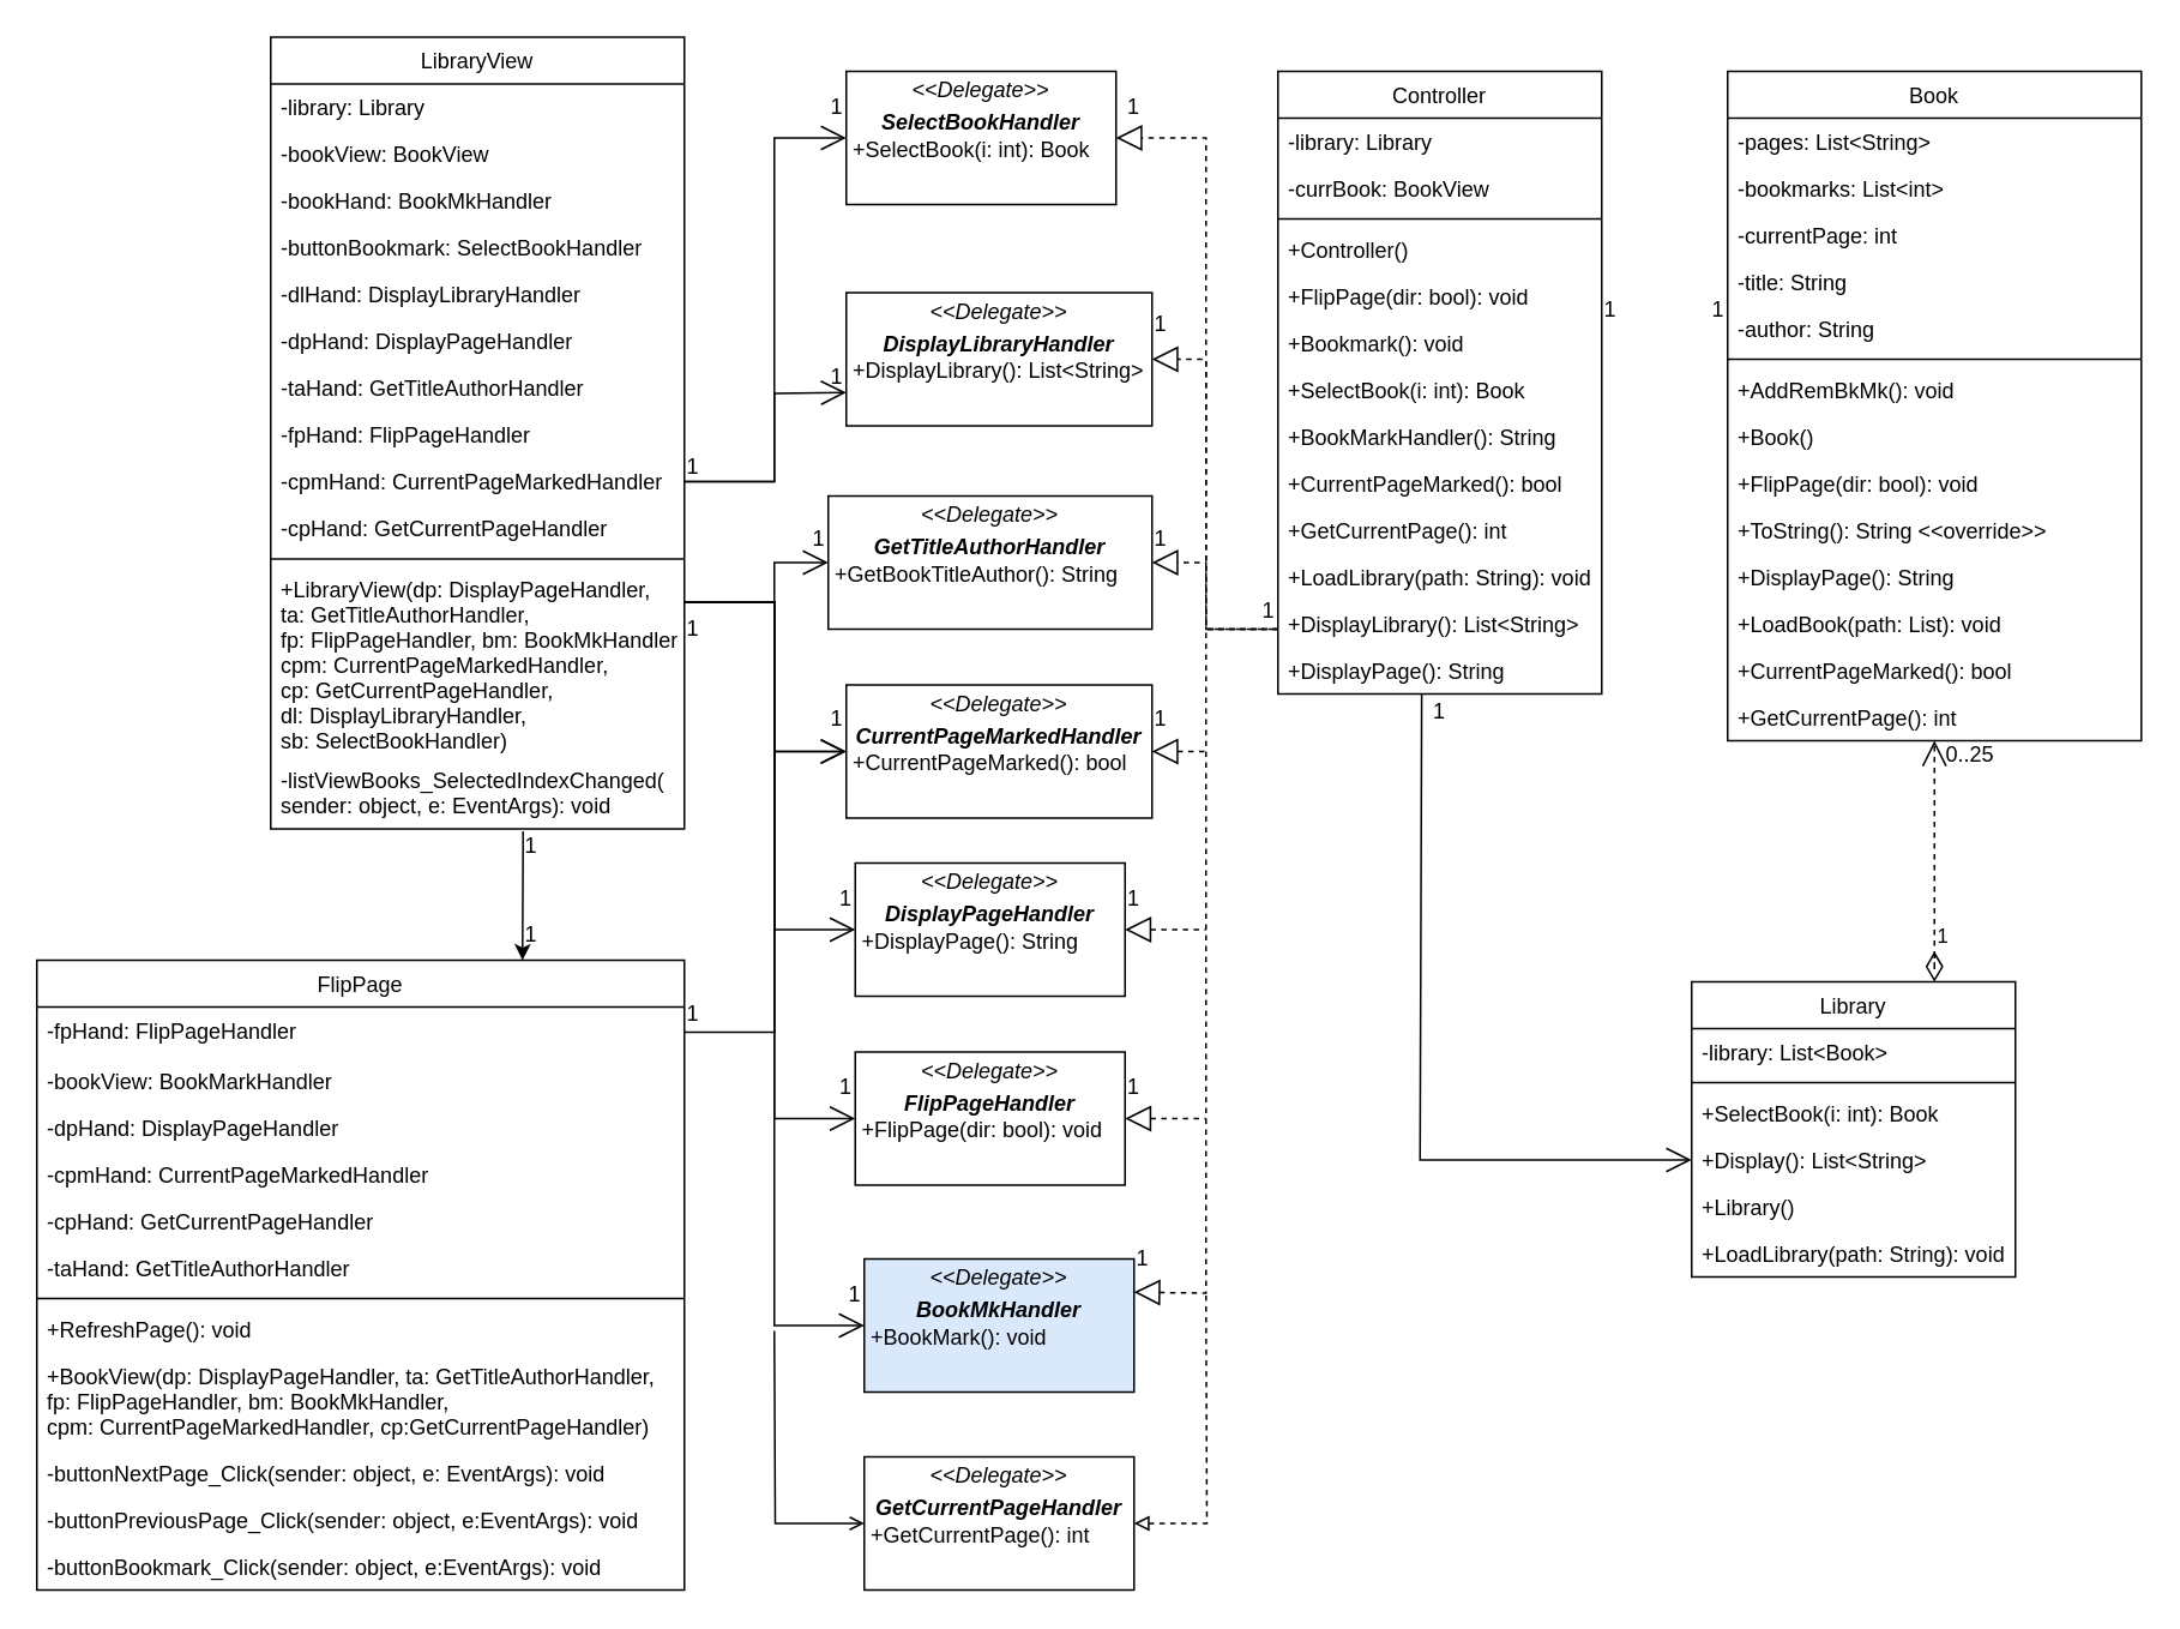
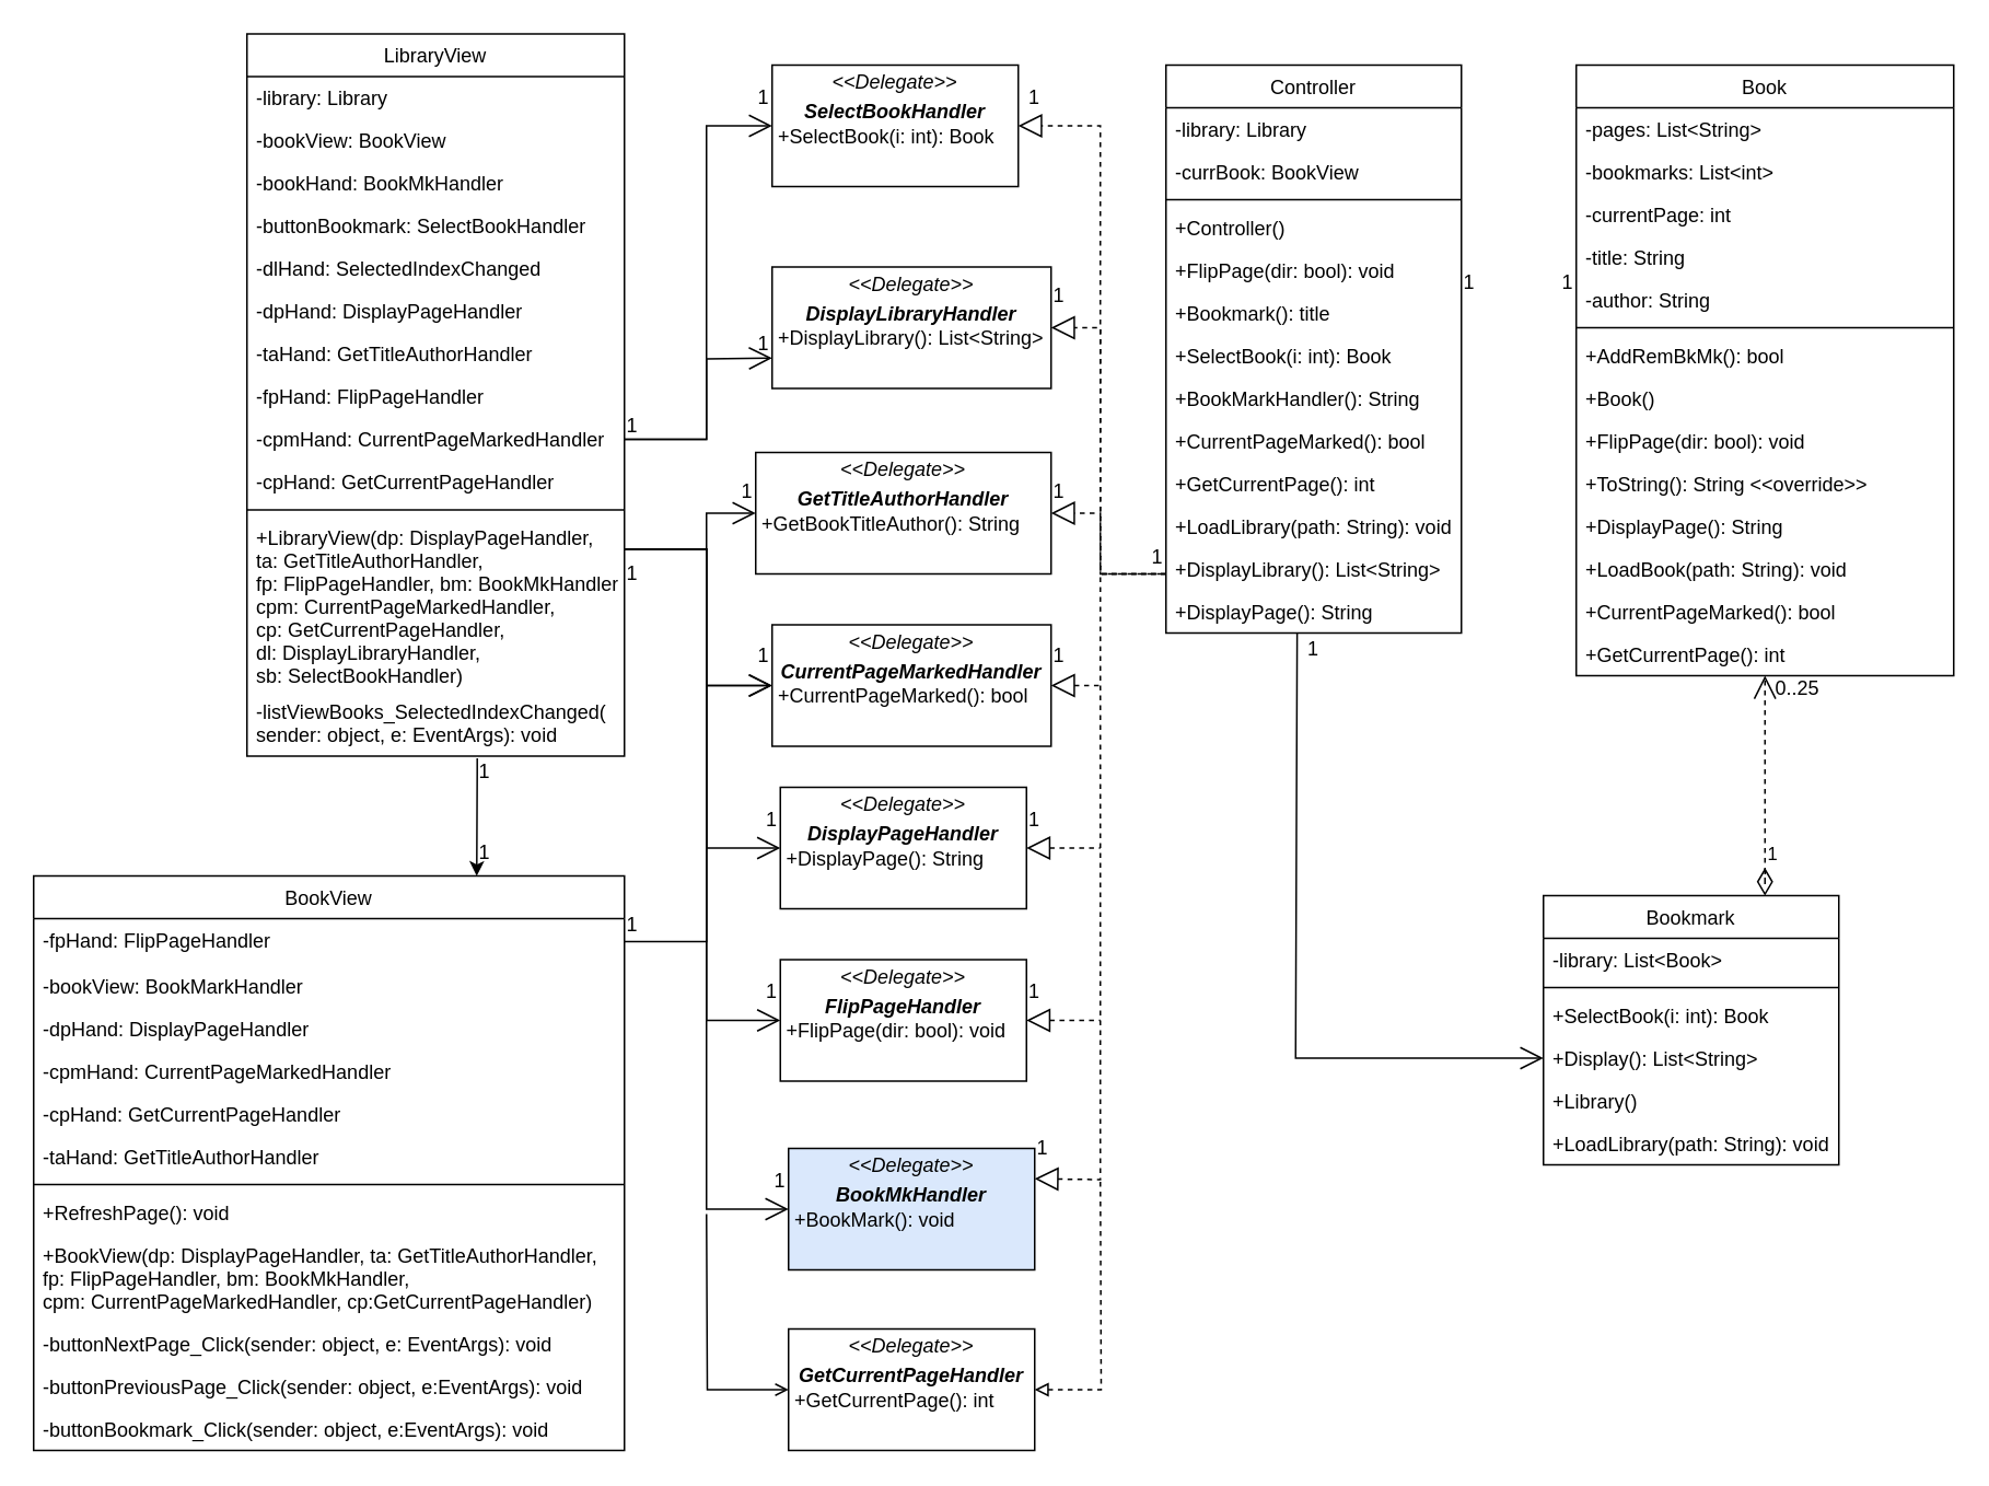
- <mxCell id="55" value="-dlHand: DisplayLibraryHandler" style="text;strokeColor=none;fillColor=none;align=left;verticalAlign=top;spacingLeft=4;spacingRight=4;overflow=hidden;rotatable=0;points=[[0,0.5],[1,0.5]];portConstraint=eastwest;" parent="50" vertex="1"><mxGeometry y="130" width="230" height="26" as="geometry" /></mxCell>
+ <mxCell id="55" value="-dlHand: SelectedIndexChanged" style="text;strokeColor=none;fillColor=none;align=left;verticalAlign=top;spacingLeft=4;spacingRight=4;overflow=hidden;rotatable=0;points=[[0,0.5],[1,0.5]];portConstraint=eastwest;" parent="50" vertex="1"><mxGeometry y="130" width="230" height="26" as="geometry" /></mxCell>
- <mxCell id="36" value="+Bookmark(): void" style="text;strokeColor=none;fillColor=none;align=left;verticalAlign=top;spacingLeft=4;spacingRight=4;overflow=hidden;rotatable=0;points=[[0,0.5],[1,0.5]];portConstraint=eastwest;" parent="30" vertex="1"><mxGeometry y="138" width="180" height="26" as="geometry" /></mxCell>
+ <mxCell id="36" value="+Bookmark(): title" style="text;strokeColor=none;fillColor=none;align=left;verticalAlign=top;spacingLeft=4;spacingRight=4;overflow=hidden;rotatable=0;points=[[0,0.5],[1,0.5]];portConstraint=eastwest;" parent="30" vertex="1"><mxGeometry y="138" width="180" height="26" as="geometry" /></mxCell>
- <mxCell id="22" value="+AddRemBkMk(): void" style="text;strokeColor=none;fillColor=none;align=left;verticalAlign=top;spacingLeft=4;spacingRight=4;overflow=hidden;rotatable=0;points=[[0,0.5],[1,0.5]];portConstraint=eastwest;" parent="15" vertex="1"><mxGeometry y="164" width="230" height="26" as="geometry" /></mxCell>
+ <mxCell id="22" value="+AddRemBkMk(): bool" style="text;strokeColor=none;fillColor=none;align=left;verticalAlign=top;spacingLeft=4;spacingRight=4;overflow=hidden;rotatable=0;points=[[0,0.5],[1,0.5]];portConstraint=eastwest;" parent="15" vertex="1"><mxGeometry y="164" width="230" height="26" as="geometry" /></mxCell>
- <mxCell id="27" value="+LoadBook(path: List): void" style="text;strokeColor=none;fillColor=none;align=left;verticalAlign=top;spacingLeft=4;spacingRight=4;overflow=hidden;rotatable=0;points=[[0,0.5],[1,0.5]];portConstraint=eastwest;" parent="15" vertex="1"><mxGeometry y="294" width="230" height="26" as="geometry" /></mxCell>
+ <mxCell id="27" value="+LoadBook(path: String): void" style="text;strokeColor=none;fillColor=none;align=left;verticalAlign=top;spacingLeft=4;spacingRight=4;overflow=hidden;rotatable=0;points=[[0,0.5],[1,0.5]];portConstraint=eastwest;" parent="15" vertex="1"><mxGeometry y="294" width="230" height="26" as="geometry" /></mxCell>
- <mxCell id="2" value="FlipPage" style="swimlane;fontStyle=0;align=center;verticalAlign=top;childLayout=stackLayout;horizontal=1;startSize=26;horizontalStack=0;resizeParent=1;resizeLast=0;collapsible=1;marginBottom=0;rounded=0;shadow=0;strokeWidth=1;" parent="1" vertex="1"><mxGeometry x="20" y="533" width="360" height="350" as="geometry"><mxRectangle x="130" y="380" width="160" height="26" as="alternateBounds" /></mxGeometry></mxCell>
+ <mxCell id="2" value="BookView" style="swimlane;fontStyle=0;align=center;verticalAlign=top;childLayout=stackLayout;horizontal=1;startSize=26;horizontalStack=0;resizeParent=1;resizeLast=0;collapsible=1;marginBottom=0;rounded=0;shadow=0;strokeWidth=1;" parent="1" vertex="1"><mxGeometry x="20" y="533" width="360" height="350" as="geometry"><mxRectangle x="130" y="380" width="160" height="26" as="alternateBounds" /></mxGeometry></mxCell>
- <mxCell id="64" value="Library" style="swimlane;fontStyle=0;align=center;verticalAlign=top;childLayout=stackLayout;horizontal=1;startSize=26;horizontalStack=0;resizeParent=1;resizeLast=0;collapsible=1;marginBottom=0;rounded=0;shadow=0;strokeWidth=1;" parent="1" vertex="1"><mxGeometry x="940" y="545" width="180" height="164" as="geometry"><mxRectangle x="230" y="140" width="160" height="26" as="alternateBounds" /></mxGeometry></mxCell>
+ <mxCell id="64" value="Bookmark" style="swimlane;fontStyle=0;align=center;verticalAlign=top;childLayout=stackLayout;horizontal=1;startSize=26;horizontalStack=0;resizeParent=1;resizeLast=0;collapsible=1;marginBottom=0;rounded=0;shadow=0;strokeWidth=1;" parent="1" vertex="1"><mxGeometry x="940" y="545" width="180" height="164" as="geometry"><mxRectangle x="230" y="140" width="160" height="26" as="alternateBounds" /></mxGeometry></mxCell>
